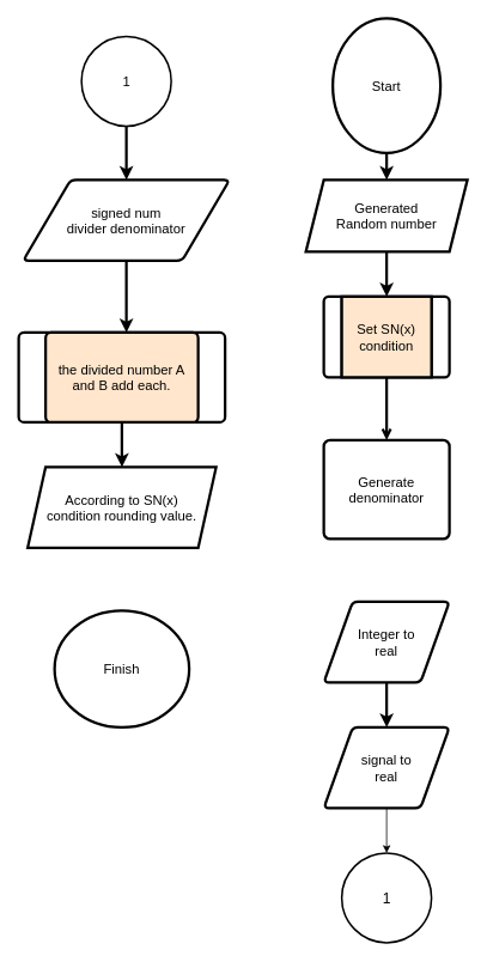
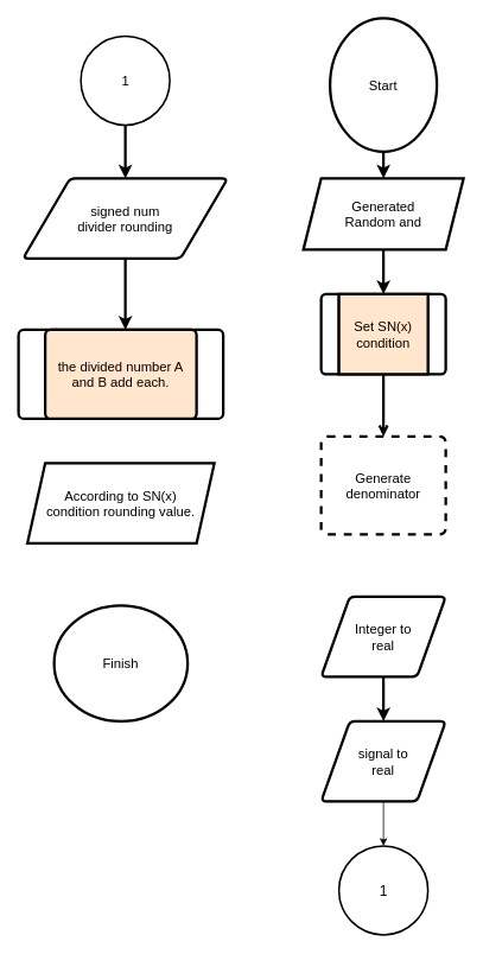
- <mxCell id="5" value="Generated&lt;br style=&quot;font-size: 15px;&quot;&gt;Random number" style="shape=parallelogram;perimeter=parallelogramPerimeter;whiteSpace=wrap;html=1;fixedSize=1;strokeWidth=3;fontSize=15;" vertex="1" parent="1"><mxGeometry x="340" y="200" width="180" height="80" as="geometry" /></mxCell>
+ <mxCell id="5" value="Generated&lt;br style=&quot;font-size: 15px;&quot;&gt;Random and" style="shape=parallelogram;perimeter=parallelogramPerimeter;whiteSpace=wrap;html=1;fixedSize=1;strokeWidth=3;fontSize=15;" vertex="1" parent="1"><mxGeometry x="340" y="200" width="180" height="80" as="geometry" /></mxCell>
- <mxCell id="19" value="signed num&lt;br&gt;divider denominator" style="shape=parallelogram;html=1;strokeWidth=3;perimeter=parallelogramPerimeter;whiteSpace=wrap;rounded=1;arcSize=12;size=0.23;fontSize=15;" vertex="1" parent="1"><mxGeometry x="25" y="200" width="230" height="90" as="geometry" /></mxCell>
+ <mxCell id="19" value="signed num&lt;br&gt;divider rounding" style="shape=parallelogram;html=1;strokeWidth=3;perimeter=parallelogramPerimeter;whiteSpace=wrap;rounded=1;arcSize=12;size=0.23;fontSize=15;" vertex="1" parent="1"><mxGeometry x="25" y="200" width="230" height="90" as="geometry" /></mxCell>
- <mxCell id="22" style="edgeStyle=orthogonalEdgeStyle;rounded=0;orthogonalLoop=1;jettySize=auto;html=1;entryX=0.5;entryY=0;entryDx=0;entryDy=0;fontSize=15;strokeWidth=3;" edge="1" parent="1" source="23" target="24"><mxGeometry relative="1" as="geometry" /></mxCell>
- <mxCell id="9" value="Generate &lt;br style=&quot;font-size: 15px;&quot;&gt;denominator" style="rounded=1;whiteSpace=wrap;html=1;absoluteArcSize=1;arcSize=14;strokeWidth=3;fontSize=15;" vertex="1" parent="1"><mxGeometry x="360" y="490" width="140" height="110" as="geometry" /></mxCell>
+ <mxCell id="9" value="Generate &lt;br style=&quot;font-size: 15px;&quot;&gt;denominator" style="rounded=1;whiteSpace=wrap;html=1;absoluteArcSize=1;arcSize=14;strokeWidth=3;fontSize=15;dashed=1;" vertex="1" parent="1"><mxGeometry x="360" y="490" width="140" height="110" as="geometry" /></mxCell>
